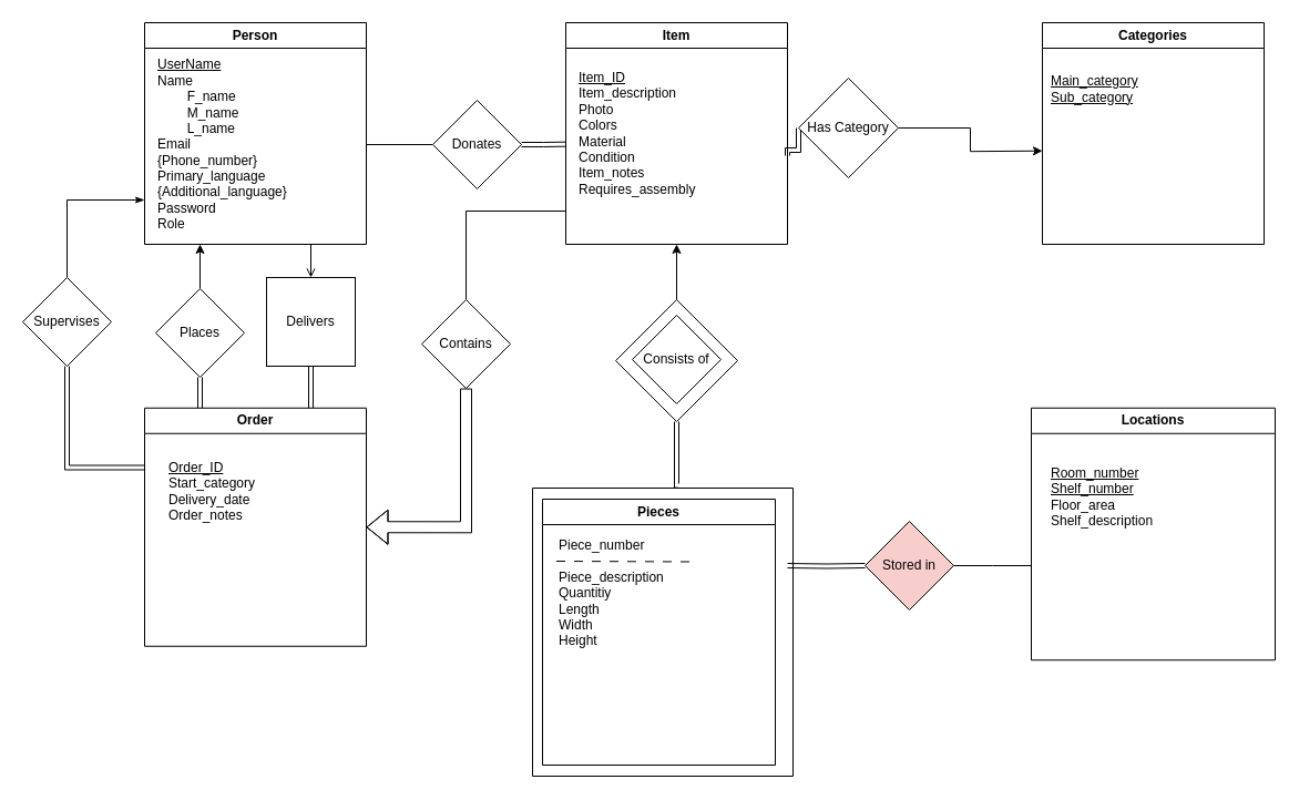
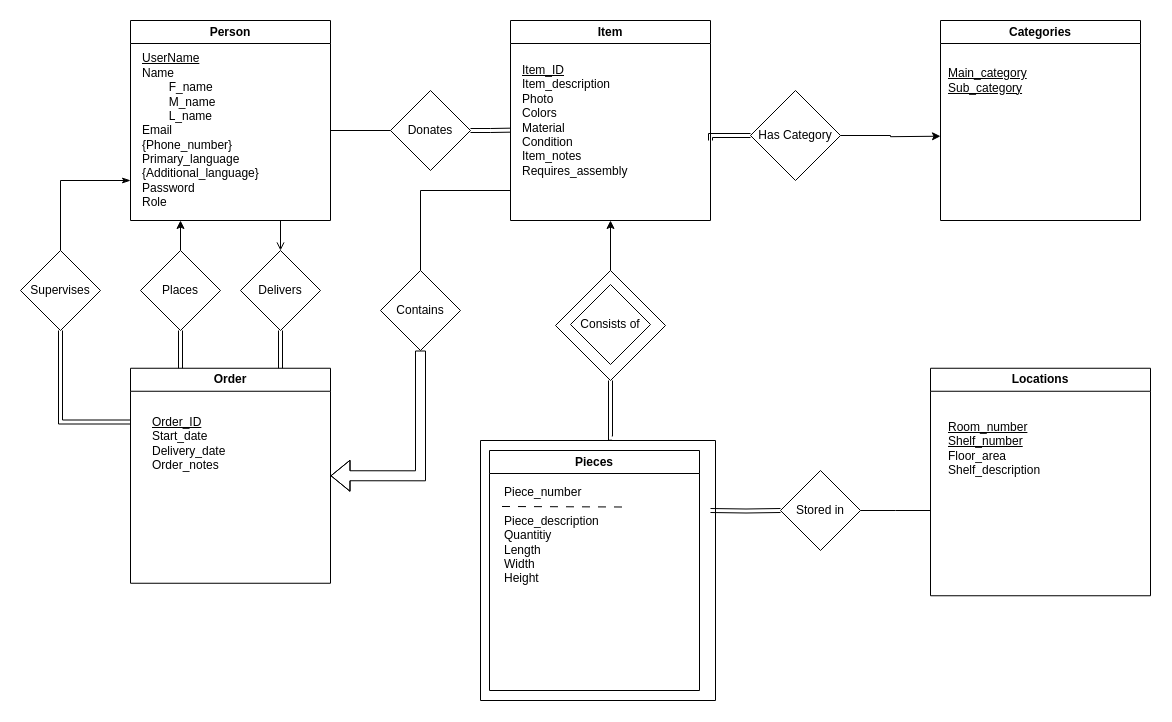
- <mxCell id="23" value="Has Category" style="rhombus;whiteSpace=wrap;html=1;" vertex="1" parent="1"><mxGeometry x="720" y="70" width="90" height="90" as="geometry" /></mxCell>
+ <mxCell id="23" value="Has Category" style="rhombus;whiteSpace=wrap;html=1;" vertex="1" parent="1"><mxGeometry x="750" y="90" width="90" height="90" as="geometry" /></mxCell>
- <mxCell id="39" value="Delivers" style="whiteSpace=wrap;html=1;rounded=0;" vertex="1" parent="1"><mxGeometry x="240" y="250" width="80" height="80" as="geometry" /></mxCell>
+ <mxCell id="39" value="Delivers" style="rhombus;whiteSpace=wrap;html=1;" vertex="1" parent="1"><mxGeometry x="240" y="250" width="80" height="80" as="geometry" /></mxCell>
- <mxCell id="37" value="Places" style="rhombus;whiteSpace=wrap;html=1;" vertex="1" parent="1"><mxGeometry x="140" y="260" width="80" height="80" as="geometry" /></mxCell>
+ <mxCell id="37" value="Places" style="rhombus;whiteSpace=wrap;html=1;" vertex="1" parent="1"><mxGeometry x="140" y="250" width="80" height="80" as="geometry" /></mxCell>
- <mxCell id="15" value="&lt;u&gt;Order_ID&lt;/u&gt;&lt;div&gt;Start_category&lt;/div&gt;&lt;div&gt;Delivery_date&lt;/div&gt;&lt;div&gt;Order_notes&lt;/div&gt;" style="text;html=1;align=left;verticalAlign=middle;resizable=0;points=[];autosize=1;strokeColor=none;fillColor=none;" vertex="1" parent="14"><mxGeometry x="20" y="40" width="100" height="70" as="geometry" /></mxCell>
+ <mxCell id="15" value="&lt;u&gt;Order_ID&lt;/u&gt;&lt;div&gt;Start_date&lt;/div&gt;&lt;div&gt;Delivery_date&lt;/div&gt;&lt;div&gt;Order_notes&lt;/div&gt;" style="text;html=1;align=left;verticalAlign=middle;resizable=0;points=[];autosize=1;strokeColor=none;fillColor=none;" vertex="1" parent="14"><mxGeometry x="20" y="40" width="100" height="70" as="geometry" /></mxCell>
- <mxCell id="26" value="Stored in" style="rhombus;whiteSpace=wrap;html=1;fillColor=#f8cecc;" vertex="1" parent="1"><mxGeometry x="780" y="470" width="80" height="80" as="geometry" /></mxCell>
+ <mxCell id="26" value="Stored in" style="rhombus;whiteSpace=wrap;html=1;" vertex="1" parent="1"><mxGeometry x="780" y="470" width="80" height="80" as="geometry" /></mxCell>
